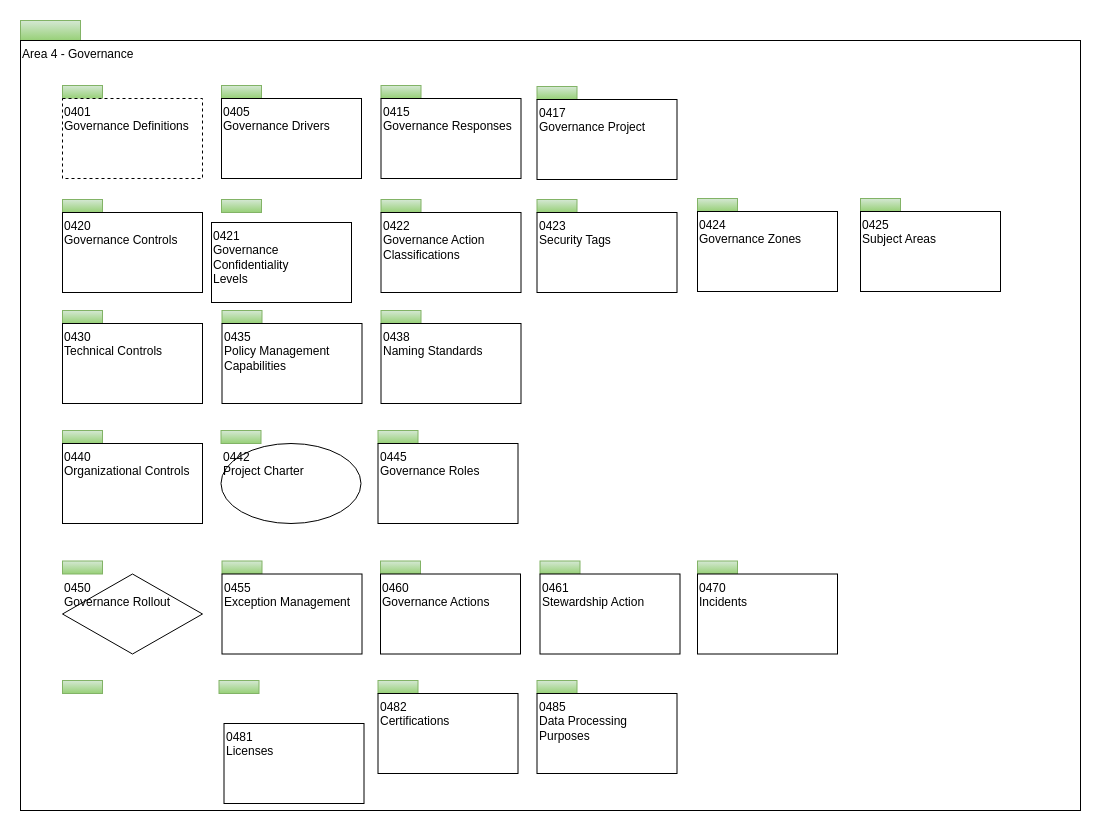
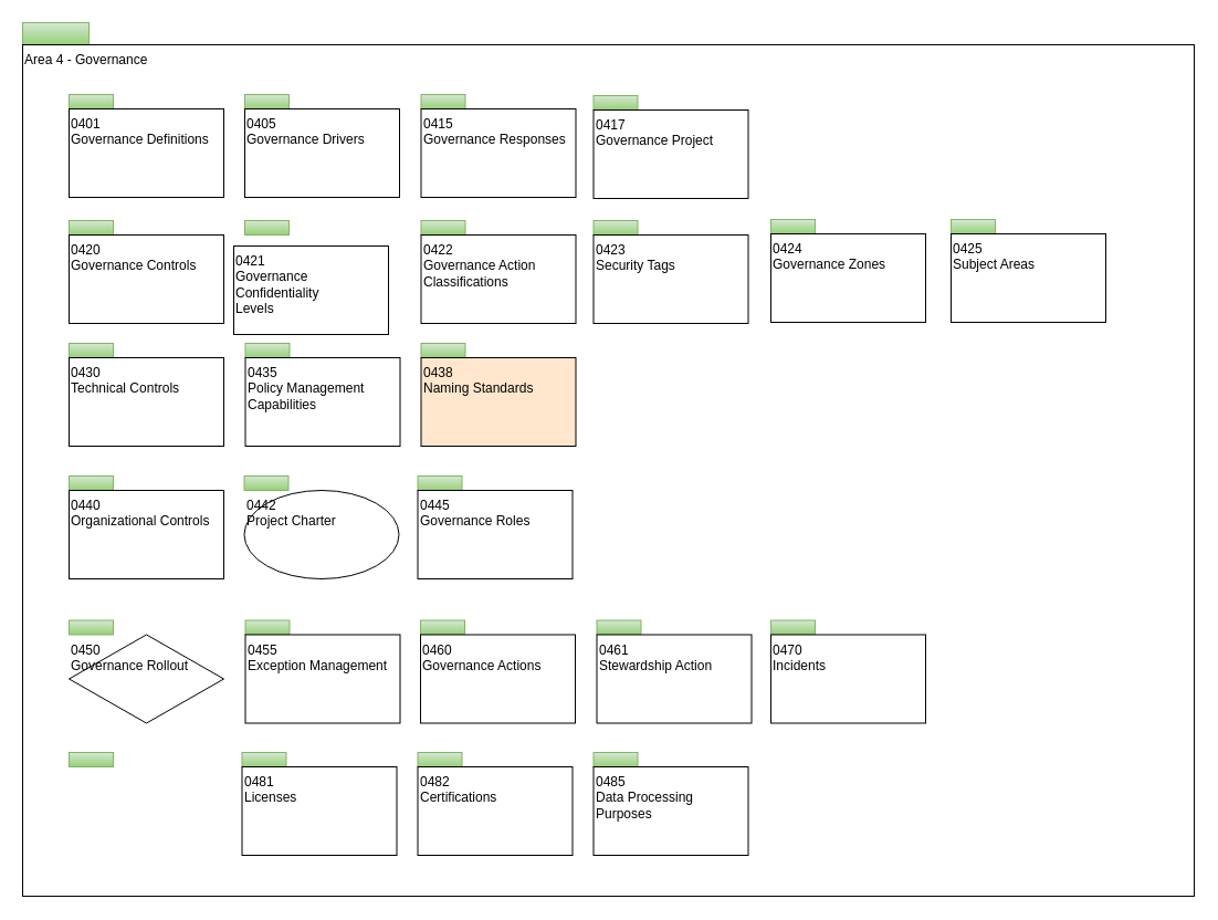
- <mxCell id="5" value="0401&lt;br&gt;Governance Definitions&lt;br&gt;" style="rounded=0;whiteSpace=wrap;html=1;align=left;verticalAlign=top;dashed=1;" parent="1" vertex="1"><mxGeometry x="62" y="98" width="140" height="80" as="geometry" /></mxCell>
+ <mxCell id="5" value="0401&lt;br&gt;Governance Definitions&lt;br&gt;" style="rounded=0;whiteSpace=wrap;html=1;align=left;verticalAlign=top;" parent="1" vertex="1"><mxGeometry x="62" y="98" width="140" height="80" as="geometry" /></mxCell>
- <mxCell id="51" value="0438&lt;br&gt;Naming Standards" style="rounded=0;whiteSpace=wrap;html=1;align=left;verticalAlign=top;" parent="1" vertex="1"><mxGeometry x="380.5" y="323" width="140" height="80" as="geometry" /></mxCell>
+ <mxCell id="51" value="0438&lt;br&gt;Naming Standards" style="rounded=0;whiteSpace=wrap;html=1;align=left;verticalAlign=top;fillColor=#ffe6cc;" parent="1" vertex="1"><mxGeometry x="380.5" y="323" width="140" height="80" as="geometry" /></mxCell>
- <mxCell id="30" value="0481&lt;br&gt;Licenses&lt;br&gt;" style="rounded=0;whiteSpace=wrap;html=1;align=left;verticalAlign=top;" parent="1" vertex="1"><mxGeometry x="223.5" y="723" width="140" height="80" as="geometry" /></mxCell>
+ <mxCell id="30" value="0481&lt;br&gt;Licenses&lt;br&gt;" style="rounded=0;whiteSpace=wrap;html=1;align=left;verticalAlign=top;" parent="1" vertex="1"><mxGeometry x="218.5" y="693" width="140" height="80" as="geometry" /></mxCell>
